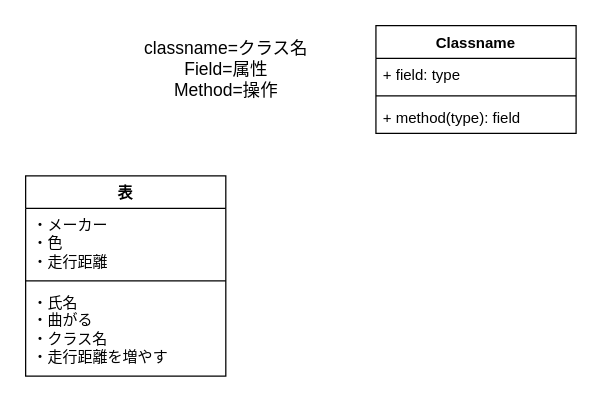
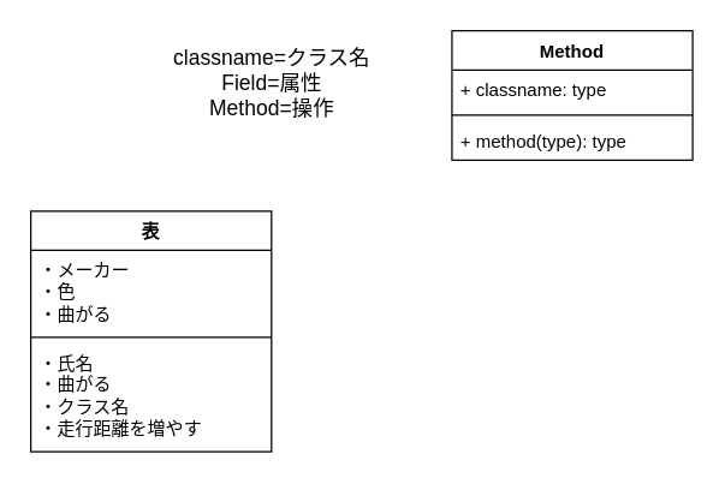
- <mxCell id="3" value="Classname" style="swimlane;fontStyle=1;align=center;verticalAlign=top;childLayout=stackLayout;horizontal=1;startSize=26;horizontalStack=0;resizeParent=1;resizeParentMax=0;resizeLast=0;collapsible=1;marginBottom=0;whiteSpace=wrap;html=1;" vertex="1" parent="1"><mxGeometry x="300" y="20" width="160" height="86" as="geometry" /></mxCell>
+ <mxCell id="3" value="Method" style="swimlane;fontStyle=1;align=center;verticalAlign=top;childLayout=stackLayout;horizontal=1;startSize=26;horizontalStack=0;resizeParent=1;resizeParentMax=0;resizeLast=0;collapsible=1;marginBottom=0;whiteSpace=wrap;html=1;" vertex="1" parent="1"><mxGeometry x="300" y="20" width="160" height="86" as="geometry" /></mxCell>
- <mxCell id="4" value="+ field: type" style="text;strokeColor=none;fillColor=none;align=left;verticalAlign=top;spacingLeft=4;spacingRight=4;overflow=hidden;rotatable=0;points=[[0,0.5],[1,0.5]];portConstraint=eastwest;whiteSpace=wrap;html=1;" vertex="1" parent="3"><mxGeometry y="26" width="160" height="26" as="geometry" /></mxCell>
+ <mxCell id="4" value="+ classname: type" style="text;strokeColor=none;fillColor=none;align=left;verticalAlign=top;spacingLeft=4;spacingRight=4;overflow=hidden;rotatable=0;points=[[0,0.5],[1,0.5]];portConstraint=eastwest;whiteSpace=wrap;html=1;" vertex="1" parent="3"><mxGeometry y="26" width="160" height="26" as="geometry" /></mxCell>
- <mxCell id="6" value="+ method(type): field" style="text;strokeColor=none;fillColor=none;align=left;verticalAlign=top;spacingLeft=4;spacingRight=4;overflow=hidden;rotatable=0;points=[[0,0.5],[1,0.5]];portConstraint=eastwest;whiteSpace=wrap;html=1;" vertex="1" parent="3"><mxGeometry y="60" width="160" height="26" as="geometry" /></mxCell>
+ <mxCell id="6" value="+ method(type): type" style="text;strokeColor=none;fillColor=none;align=left;verticalAlign=top;spacingLeft=4;spacingRight=4;overflow=hidden;rotatable=0;points=[[0,0.5],[1,0.5]];portConstraint=eastwest;whiteSpace=wrap;html=1;" vertex="1" parent="3"><mxGeometry y="60" width="160" height="26" as="geometry" /></mxCell>
- <mxCell id="8" value="・メーカー&lt;div&gt;・色&lt;/div&gt;&lt;div&gt;・走行距離&lt;/div&gt;" style="text;strokeColor=none;fillColor=none;align=left;verticalAlign=top;spacingLeft=4;spacingRight=4;overflow=hidden;rotatable=0;points=[[0,0.5],[1,0.5]];portConstraint=eastwest;whiteSpace=wrap;html=1;" vertex="1" parent="7"><mxGeometry y="26" width="160" height="54" as="geometry" /></mxCell>
+ <mxCell id="8" value="・メーカー&lt;div&gt;・色&lt;/div&gt;&lt;div&gt;・曲がる&lt;/div&gt;" style="text;strokeColor=none;fillColor=none;align=left;verticalAlign=top;spacingLeft=4;spacingRight=4;overflow=hidden;rotatable=0;points=[[0,0.5],[1,0.5]];portConstraint=eastwest;whiteSpace=wrap;html=1;" vertex="1" parent="7"><mxGeometry y="26" width="160" height="54" as="geometry" /></mxCell>
